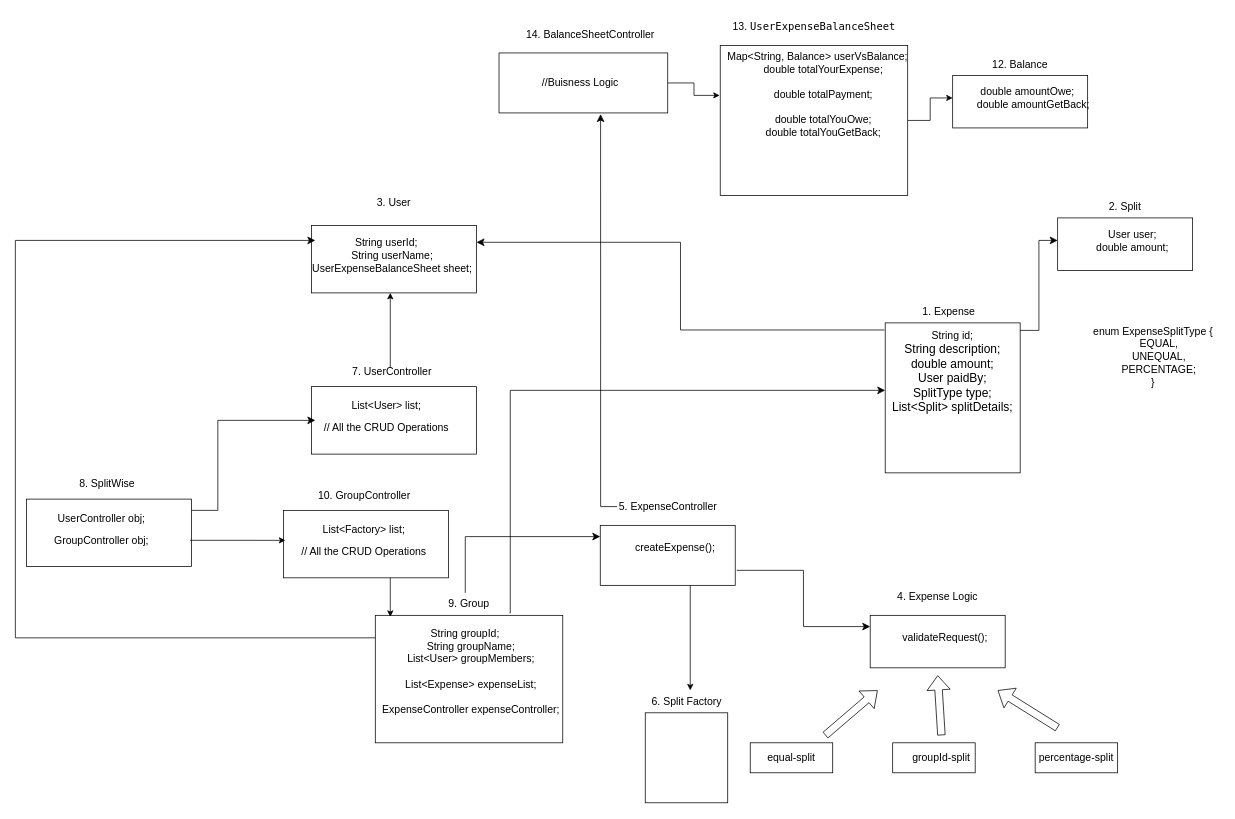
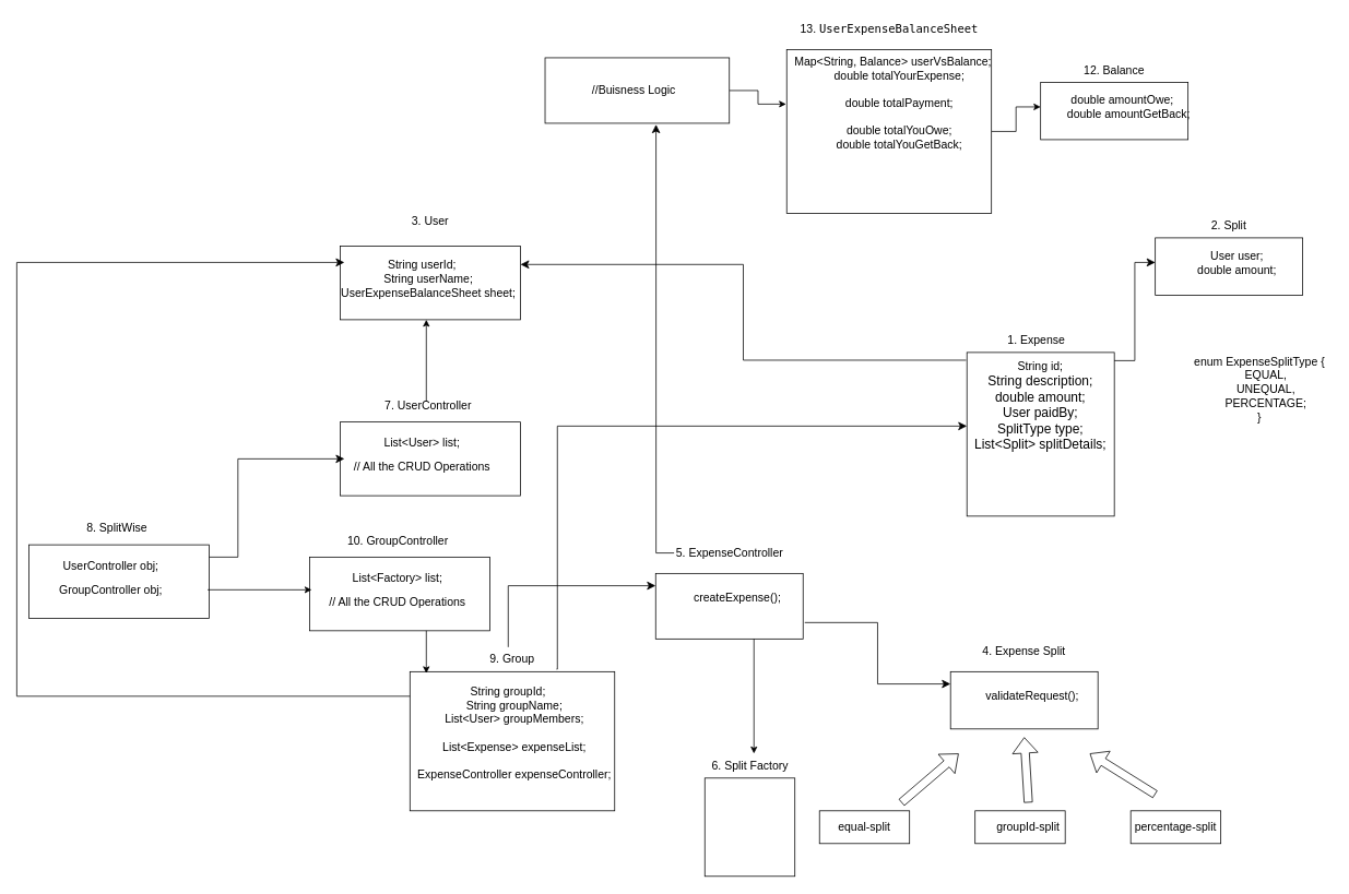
- <mxCell id="61" value="&lt;font style=&quot;font-size: 14px;&quot;&gt;14. BalanceSheetController&lt;/font&gt;" style="text;html=1;align=center;verticalAlign=middle;whiteSpace=wrap;rounded=0;" vertex="1" parent="1"><mxGeometry x="692.5" y="30" width="187.5" height="30" as="geometry" /></mxCell>
- <mxCell id="16" value="&lt;span style=&quot;font-size: 14px;&quot;&gt;4. Expense Logic&lt;/span&gt;" style="text;html=1;align=center;verticalAlign=middle;whiteSpace=wrap;rounded=0;" vertex="1" parent="1"><mxGeometry x="1195" y="780" width="110" height="30" as="geometry" /></mxCell>
+ <mxCell id="16" value="&lt;span style=&quot;font-size: 14px;&quot;&gt;4. Expense Split&lt;/span&gt;" style="text;html=1;align=center;verticalAlign=middle;whiteSpace=wrap;rounded=0;" vertex="1" parent="1"><mxGeometry x="1195" y="780" width="110" height="30" as="geometry" /></mxCell>
